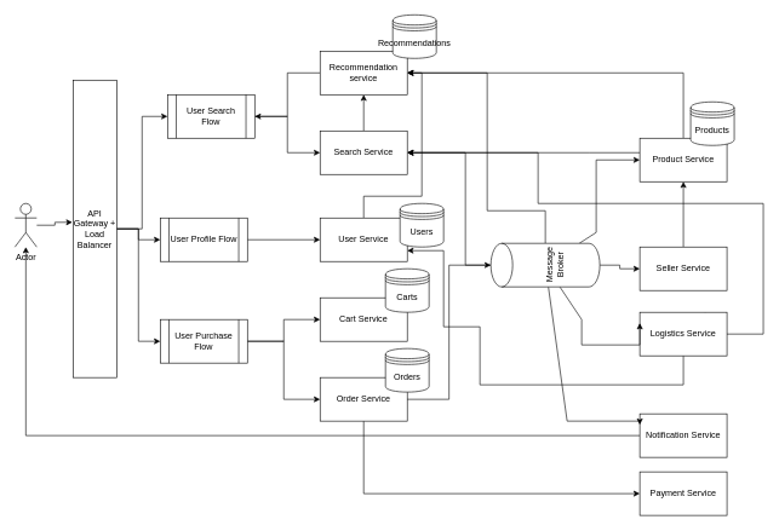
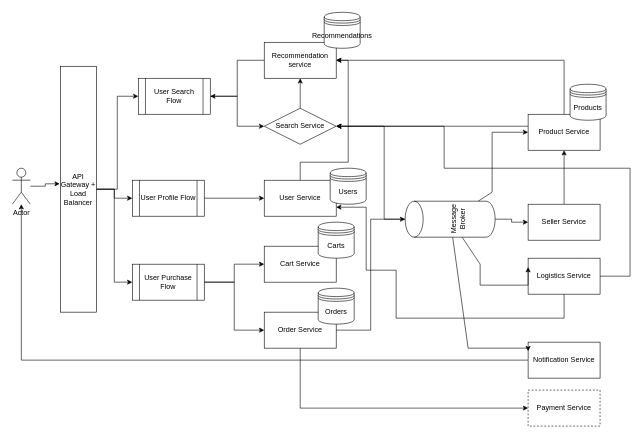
- <mxCell id="5" value="Search Service" style="rounded=0;whiteSpace=wrap;html=1;" vertex="1" parent="1"><mxGeometry x="440" y="180" width="120" height="60" as="geometry" /></mxCell>
+ <mxCell id="5" value="Search Service" style="rhombus;whiteSpace=wrap;html=1;" vertex="1" parent="1"><mxGeometry x="440" y="180" width="120" height="60" as="geometry" /></mxCell>
- <mxCell id="29" style="edgeStyle=orthogonalEdgeStyle;rounded=0;orthogonalLoop=1;jettySize=auto;html=1;entryX=1;entryY=0.5;entryDx=0;entryDy=0;exitX=1;exitY=0.5;exitDx=0;exitDy=0;exitPerimeter=0;" edge="1" parent="1" source="35" target="3"><mxGeometry relative="1" as="geometry"><Array as="points"><mxPoint x="750" y="290" /><mxPoint x="670" y="290" /><mxPoint x="670" y="100" /></Array></mxGeometry></mxCell>
- <mxCell id="41" value="Payment Service" style="rounded=0;whiteSpace=wrap;html=1;" vertex="1" parent="1"><mxGeometry x="880" y="650" width="120" height="60" as="geometry" /></mxCell>
+ <mxCell id="41" value="Payment Service" style="rounded=0;whiteSpace=wrap;html=1;dashed=1;" vertex="1" parent="1"><mxGeometry x="880" y="650" width="120" height="60" as="geometry" /></mxCell>
